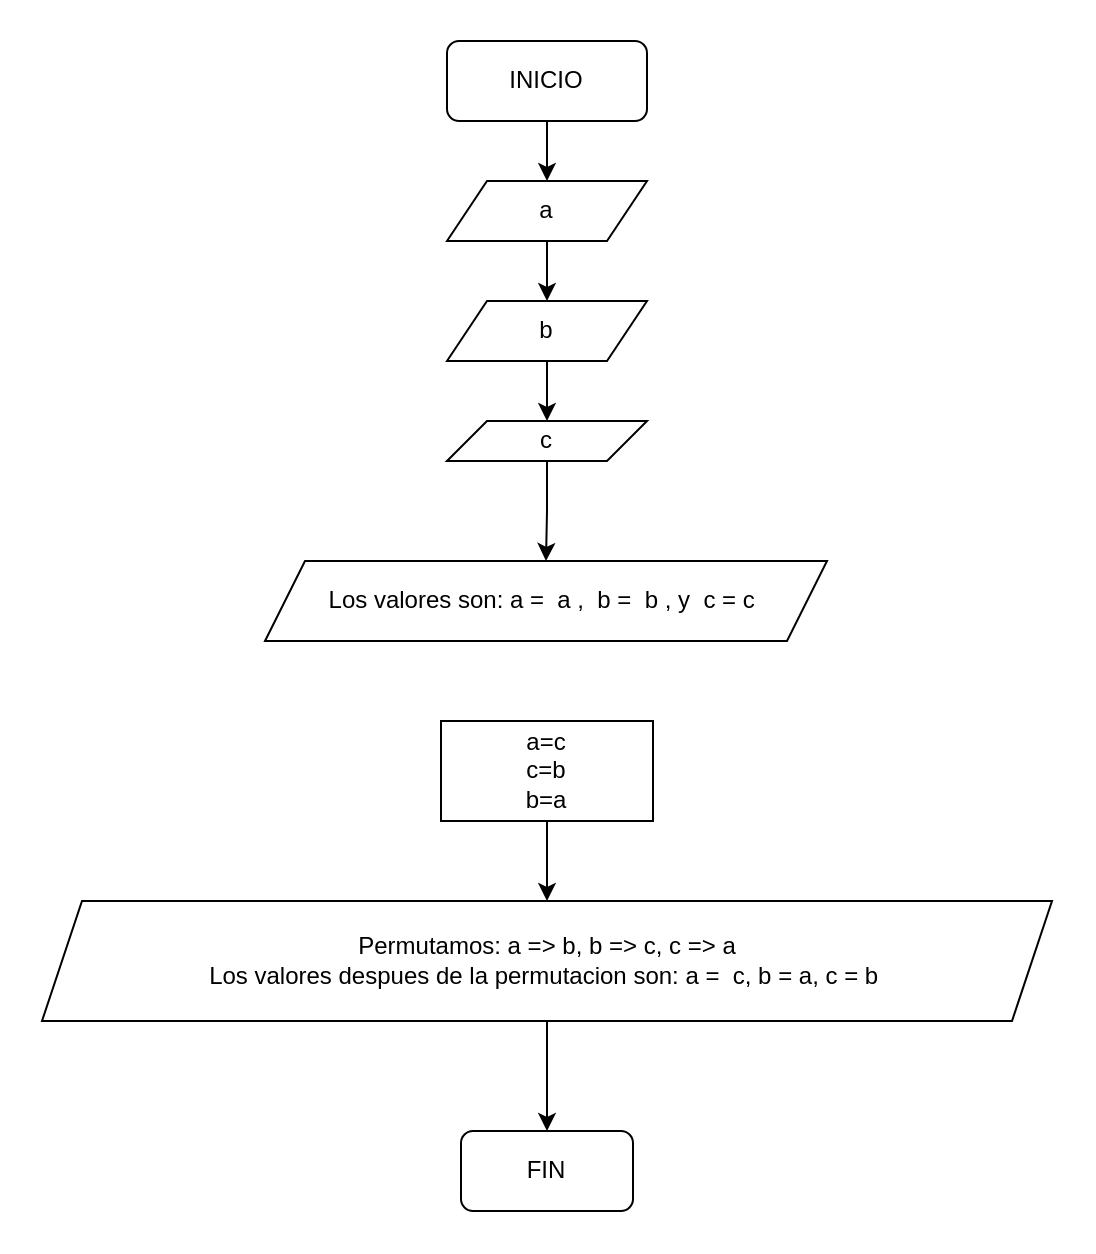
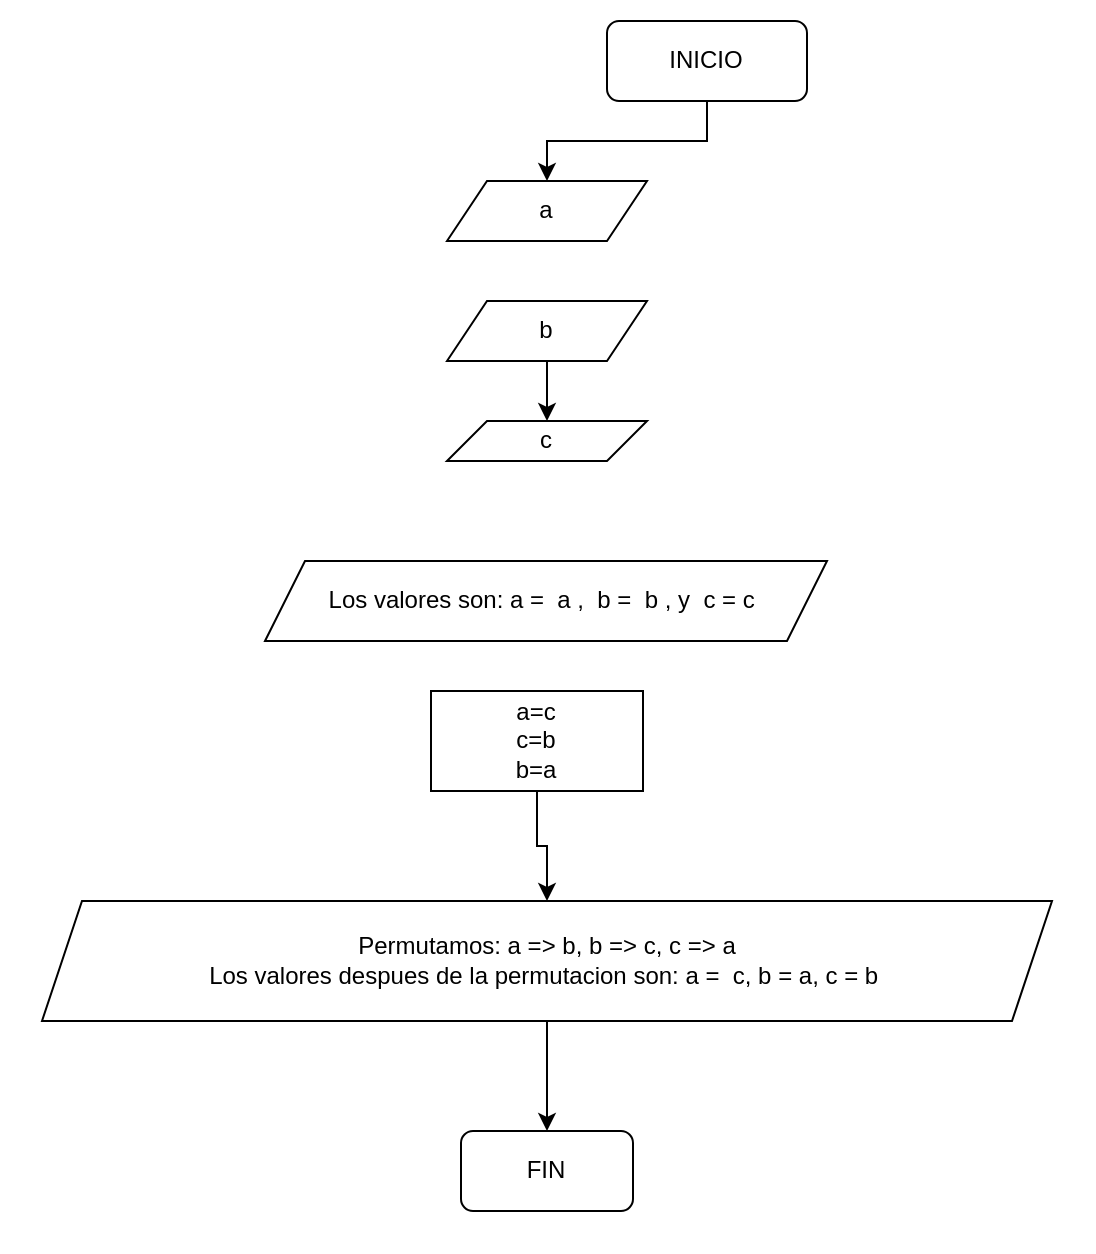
- <mxCell id="3" value="INICIO" style="rounded=1;whiteSpace=wrap;html=1;" parent="1" vertex="1"><mxGeometry x="223" y="20" width="100" height="40" as="geometry" /></mxCell>
+ <mxCell id="3" value="INICIO" style="rounded=1;whiteSpace=wrap;html=1;" parent="1" vertex="1"><mxGeometry x="303" y="10" width="100" height="40" as="geometry" /></mxCell>
- <mxCell id="4" value="" style="edgeStyle=orthogonalEdgeStyle;rounded=0;orthogonalLoop=1;jettySize=auto;html=1;" parent="1" source="5" target="7" edge="1"><mxGeometry relative="1" as="geometry" /></mxCell>
- <mxCell id="8" value="" style="edgeStyle=orthogonalEdgeStyle;rounded=0;orthogonalLoop=1;jettySize=auto;html=1;" parent="1" source="9" target="10" edge="1"><mxGeometry relative="1" as="geometry" /></mxCell>
- <mxCell id="12" value="&lt;div&gt;a=c&lt;/div&gt;&lt;div&gt;c=b&lt;/div&gt;&lt;div&gt;b=a&lt;/div&gt;" style="whiteSpace=wrap;html=1;" parent="1" vertex="1"><mxGeometry x="220" y="360" width="106" height="50" as="geometry" /></mxCell>
+ <mxCell id="12" value="&lt;div&gt;a=c&lt;/div&gt;&lt;div&gt;c=b&lt;/div&gt;&lt;div&gt;b=a&lt;/div&gt;" style="whiteSpace=wrap;html=1;" parent="1" vertex="1"><mxGeometry x="215" y="345" width="106" height="50" as="geometry" /></mxCell>
